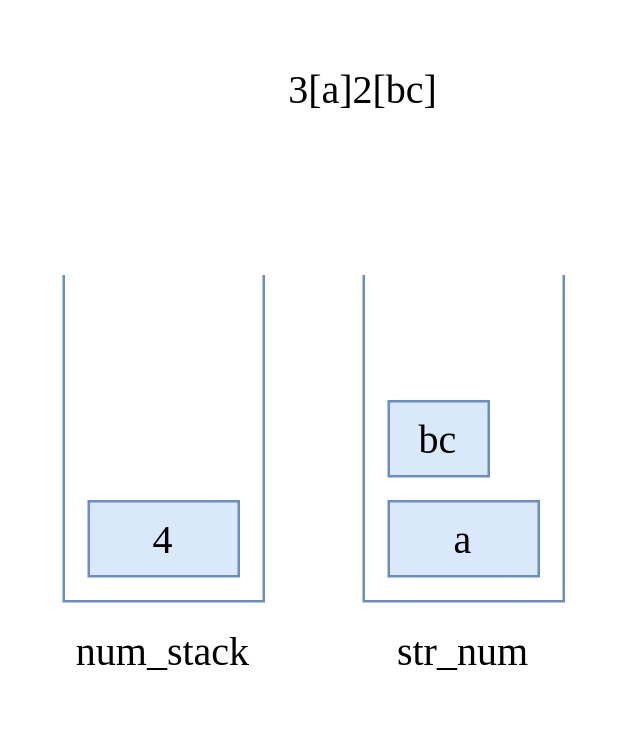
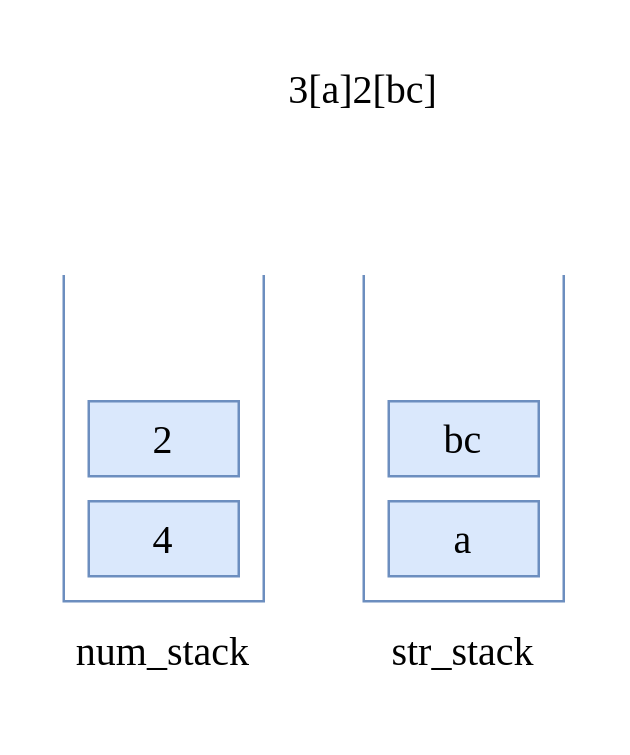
+ <mxCell id="8" value="2" style="rounded=0;whiteSpace=wrap;html=1;shadow=0;strokeColor=#6c8ebf;strokeWidth=1;fontFamily=Ubuntu;fontSize=16;fontStyle=0;fillColor=#dae8fc;" vertex="1" parent="1"><mxGeometry x="35" y="160" width="60" height="30" as="geometry" /></mxCell>
- <mxCell id="7" value="bc" style="rounded=0;whiteSpace=wrap;html=1;shadow=0;strokeColor=#6c8ebf;strokeWidth=1;fontFamily=Ubuntu;fontSize=16;fontStyle=0;fillColor=#dae8fc;" vertex="1" parent="1"><mxGeometry x="155" y="160" width="40" height="30" as="geometry" /></mxCell>
+ <mxCell id="7" value="bc" style="rounded=0;whiteSpace=wrap;html=1;shadow=0;strokeColor=#6c8ebf;strokeWidth=1;fontFamily=Ubuntu;fontSize=16;fontStyle=0;fillColor=#dae8fc;" vertex="1" parent="1"><mxGeometry x="155" y="160" width="60" height="30" as="geometry" /></mxCell>
- <mxCell id="10" value="str_num" style="text;html=1;align=center;verticalAlign=middle;whiteSpace=wrap;rounded=0;fontFamily=Ubuntu;fontSize=16;fontStyle=0;" vertex="1" parent="1"><mxGeometry x="140" y="240" width="90" height="40" as="geometry" /></mxCell>
+ <mxCell id="10" value="str_stack" style="text;html=1;align=center;verticalAlign=middle;whiteSpace=wrap;rounded=0;fontFamily=Ubuntu;fontSize=16;fontStyle=0;" vertex="1" parent="1"><mxGeometry x="140" y="240" width="90" height="40" as="geometry" /></mxCell>
